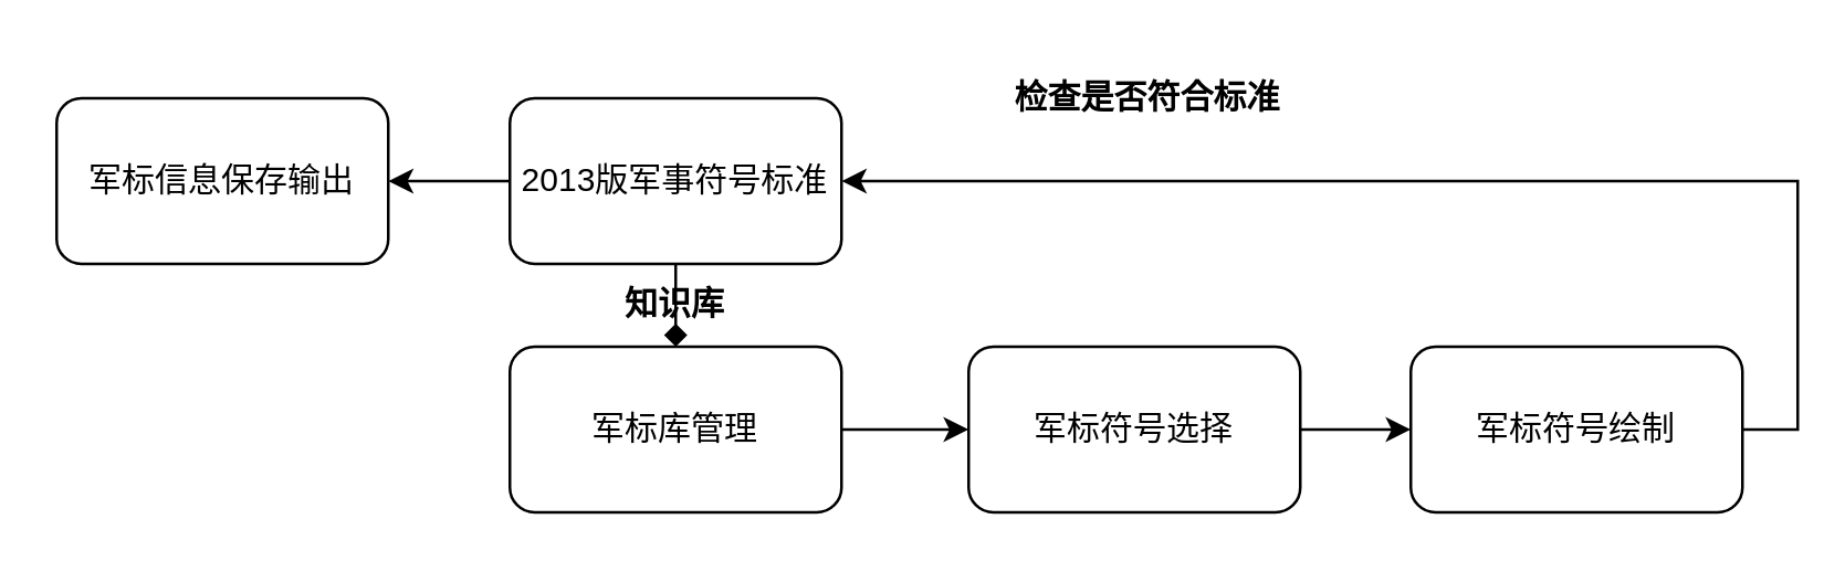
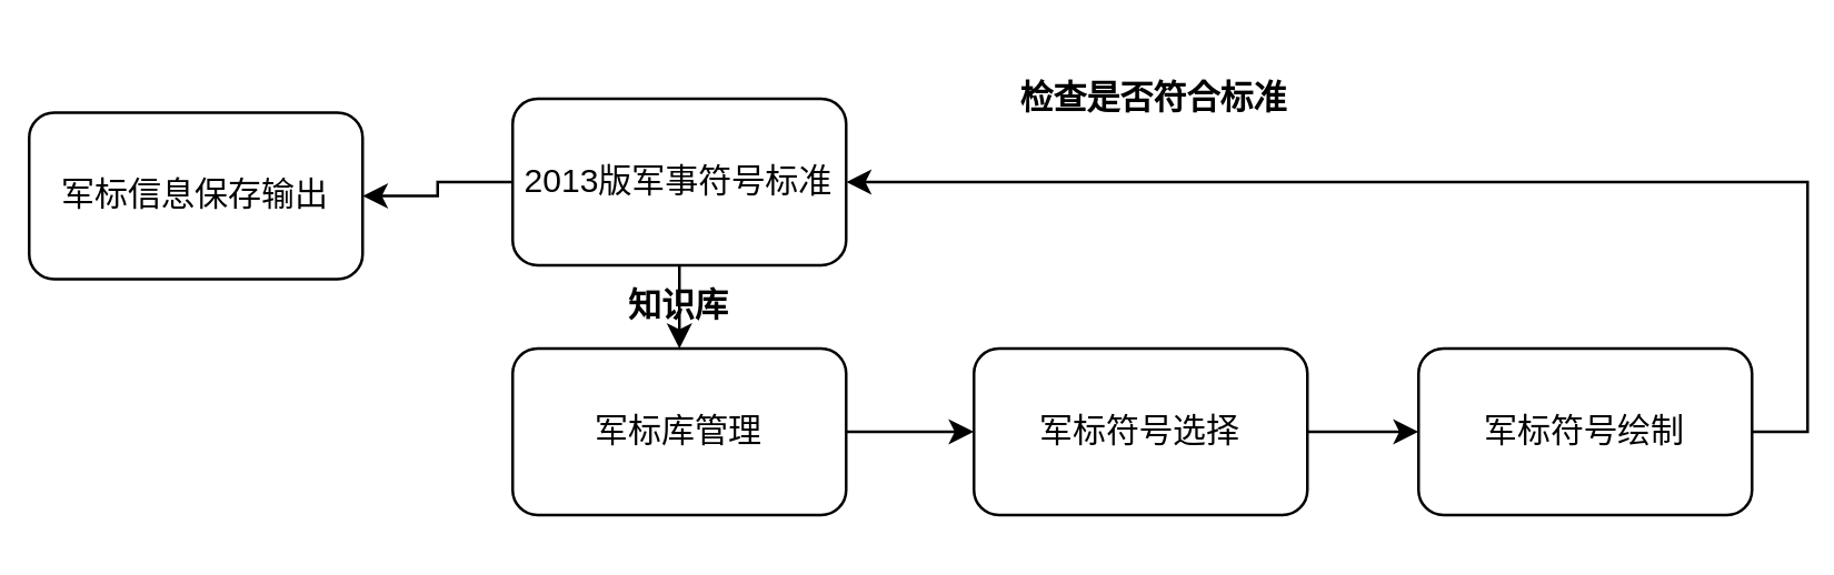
- <mxCell id="11" value="军标信息保存输出" style="rounded=1;whiteSpace=wrap;html=1;" vertex="1" parent="1"><mxGeometry x="20" y="35" width="120" height="60" as="geometry" /></mxCell>
+ <mxCell id="11" value="军标信息保存输出" style="rounded=1;whiteSpace=wrap;html=1;" vertex="1" parent="1"><mxGeometry x="10" y="40" width="120" height="60" as="geometry" /></mxCell>
- <mxCell id="4" style="edgeStyle=orthogonalEdgeStyle;rounded=0;orthogonalLoop=1;jettySize=auto;html=1;exitX=0.5;exitY=1;exitDx=0;exitDy=0;entryX=0.5;entryY=0;entryDx=0;entryDy=0;endArrow=diamond;" edge="1" parent="1" source="6" target="3"><mxGeometry relative="1" as="geometry" /></mxCell>
+ <mxCell id="4" style="edgeStyle=orthogonalEdgeStyle;rounded=0;orthogonalLoop=1;jettySize=auto;html=1;exitX=0.5;exitY=1;exitDx=0;exitDy=0;entryX=0.5;entryY=0;entryDx=0;entryDy=0;" edge="1" parent="1" source="6" target="3"><mxGeometry relative="1" as="geometry" /></mxCell>
